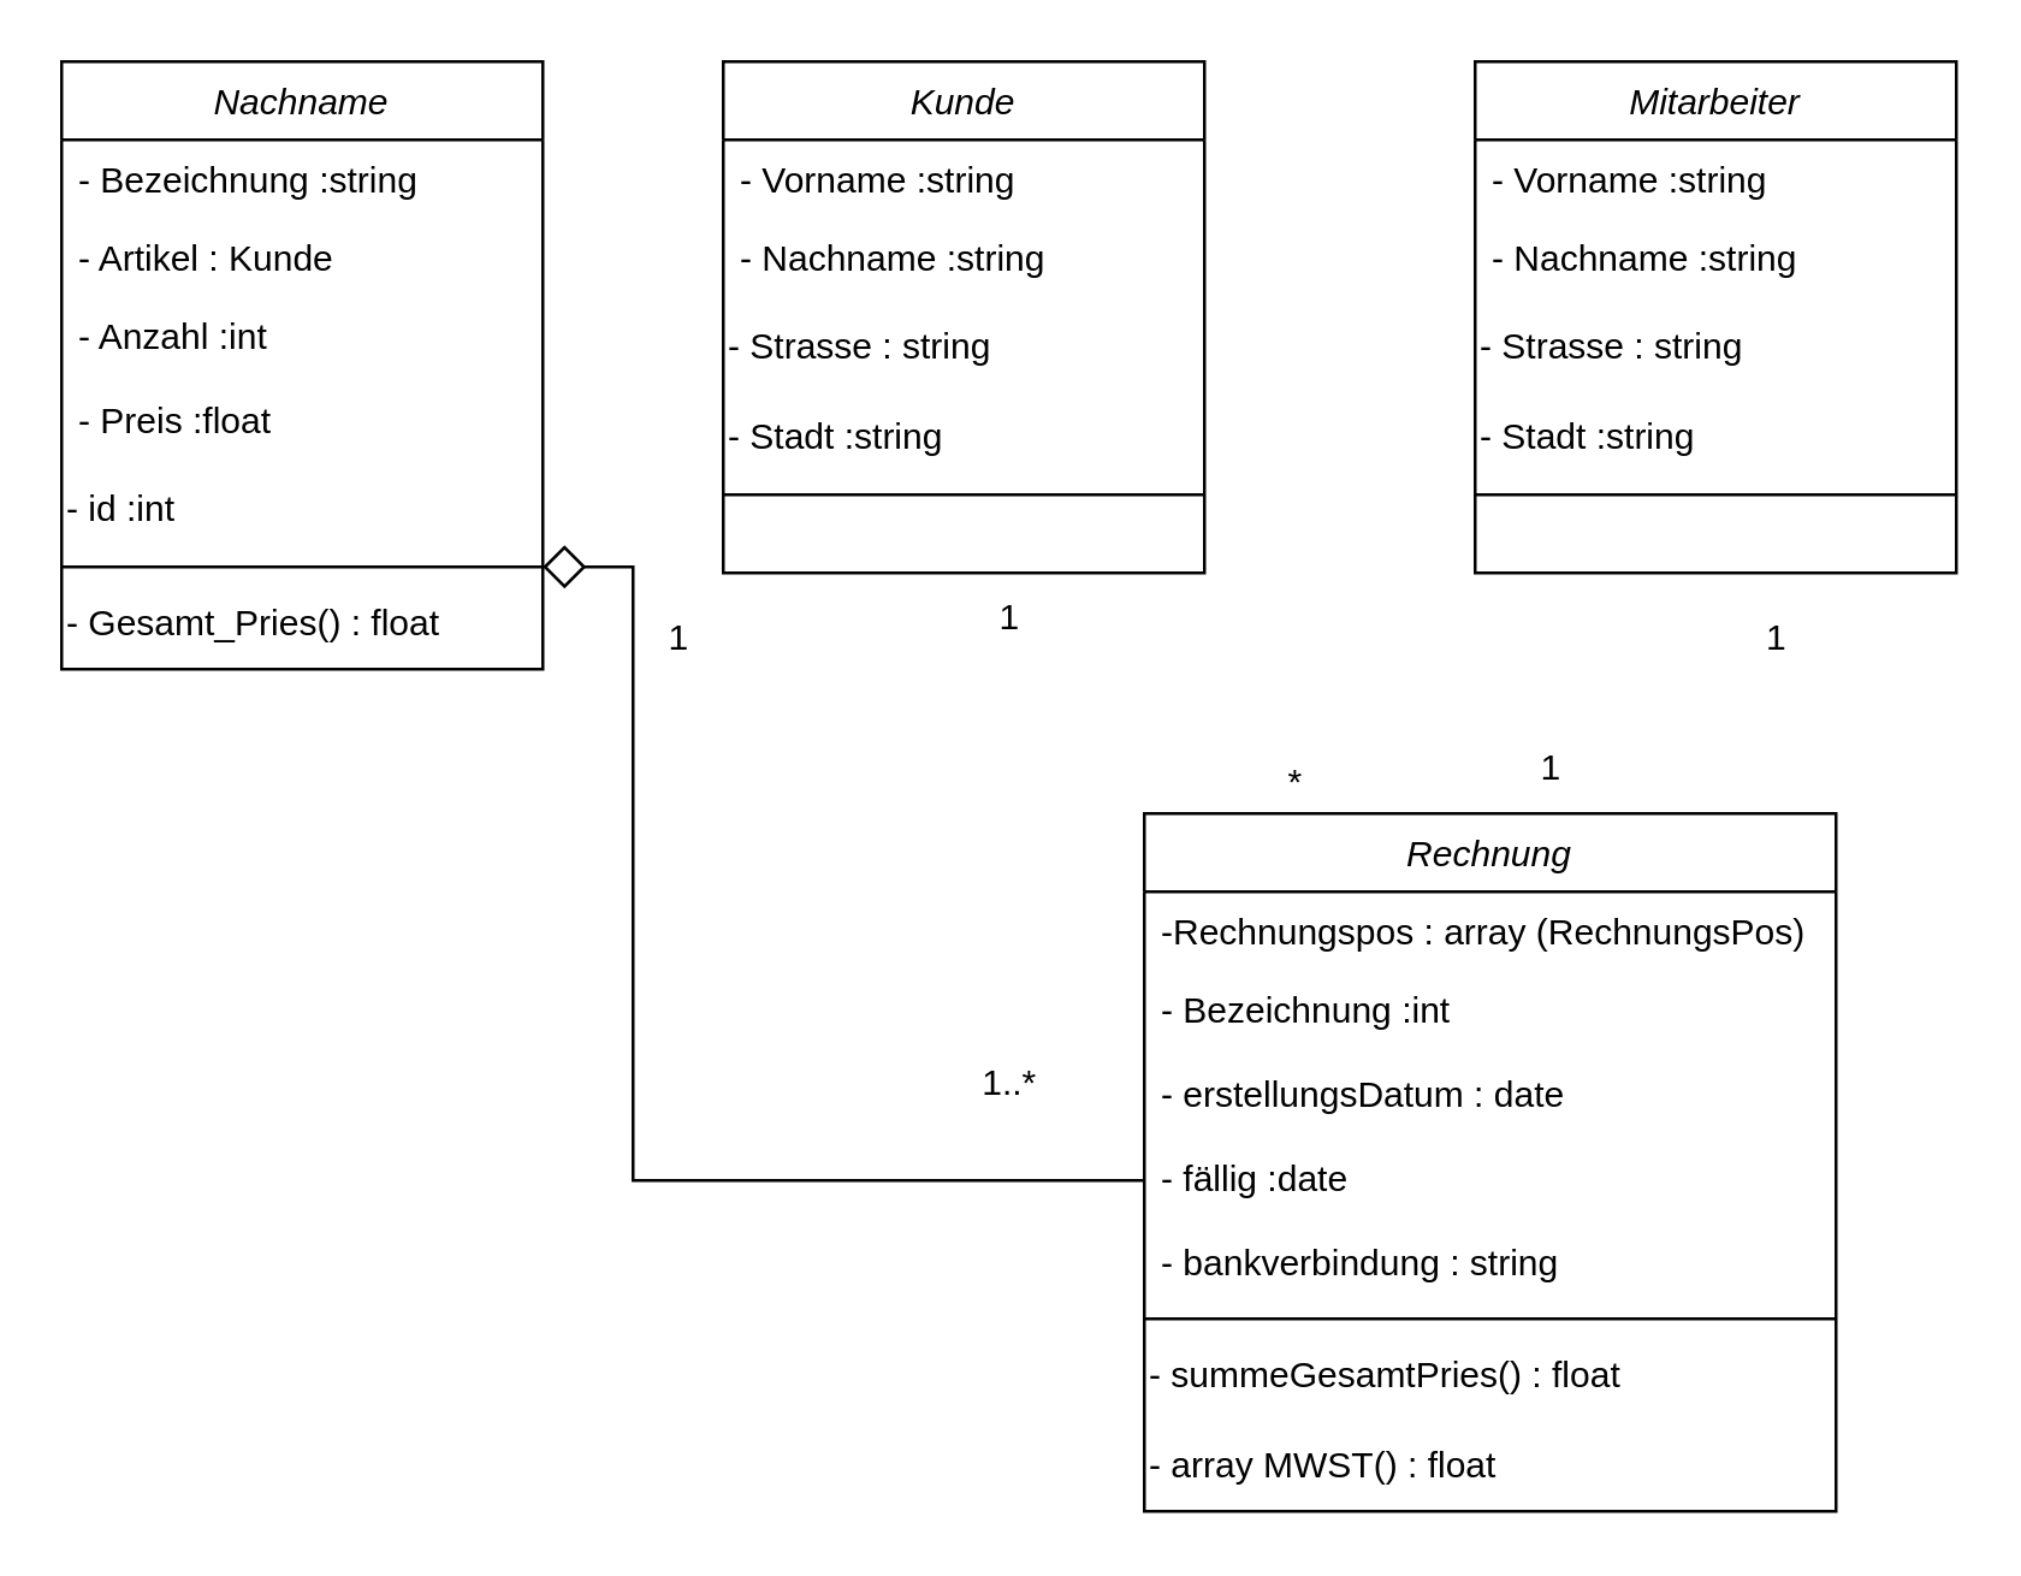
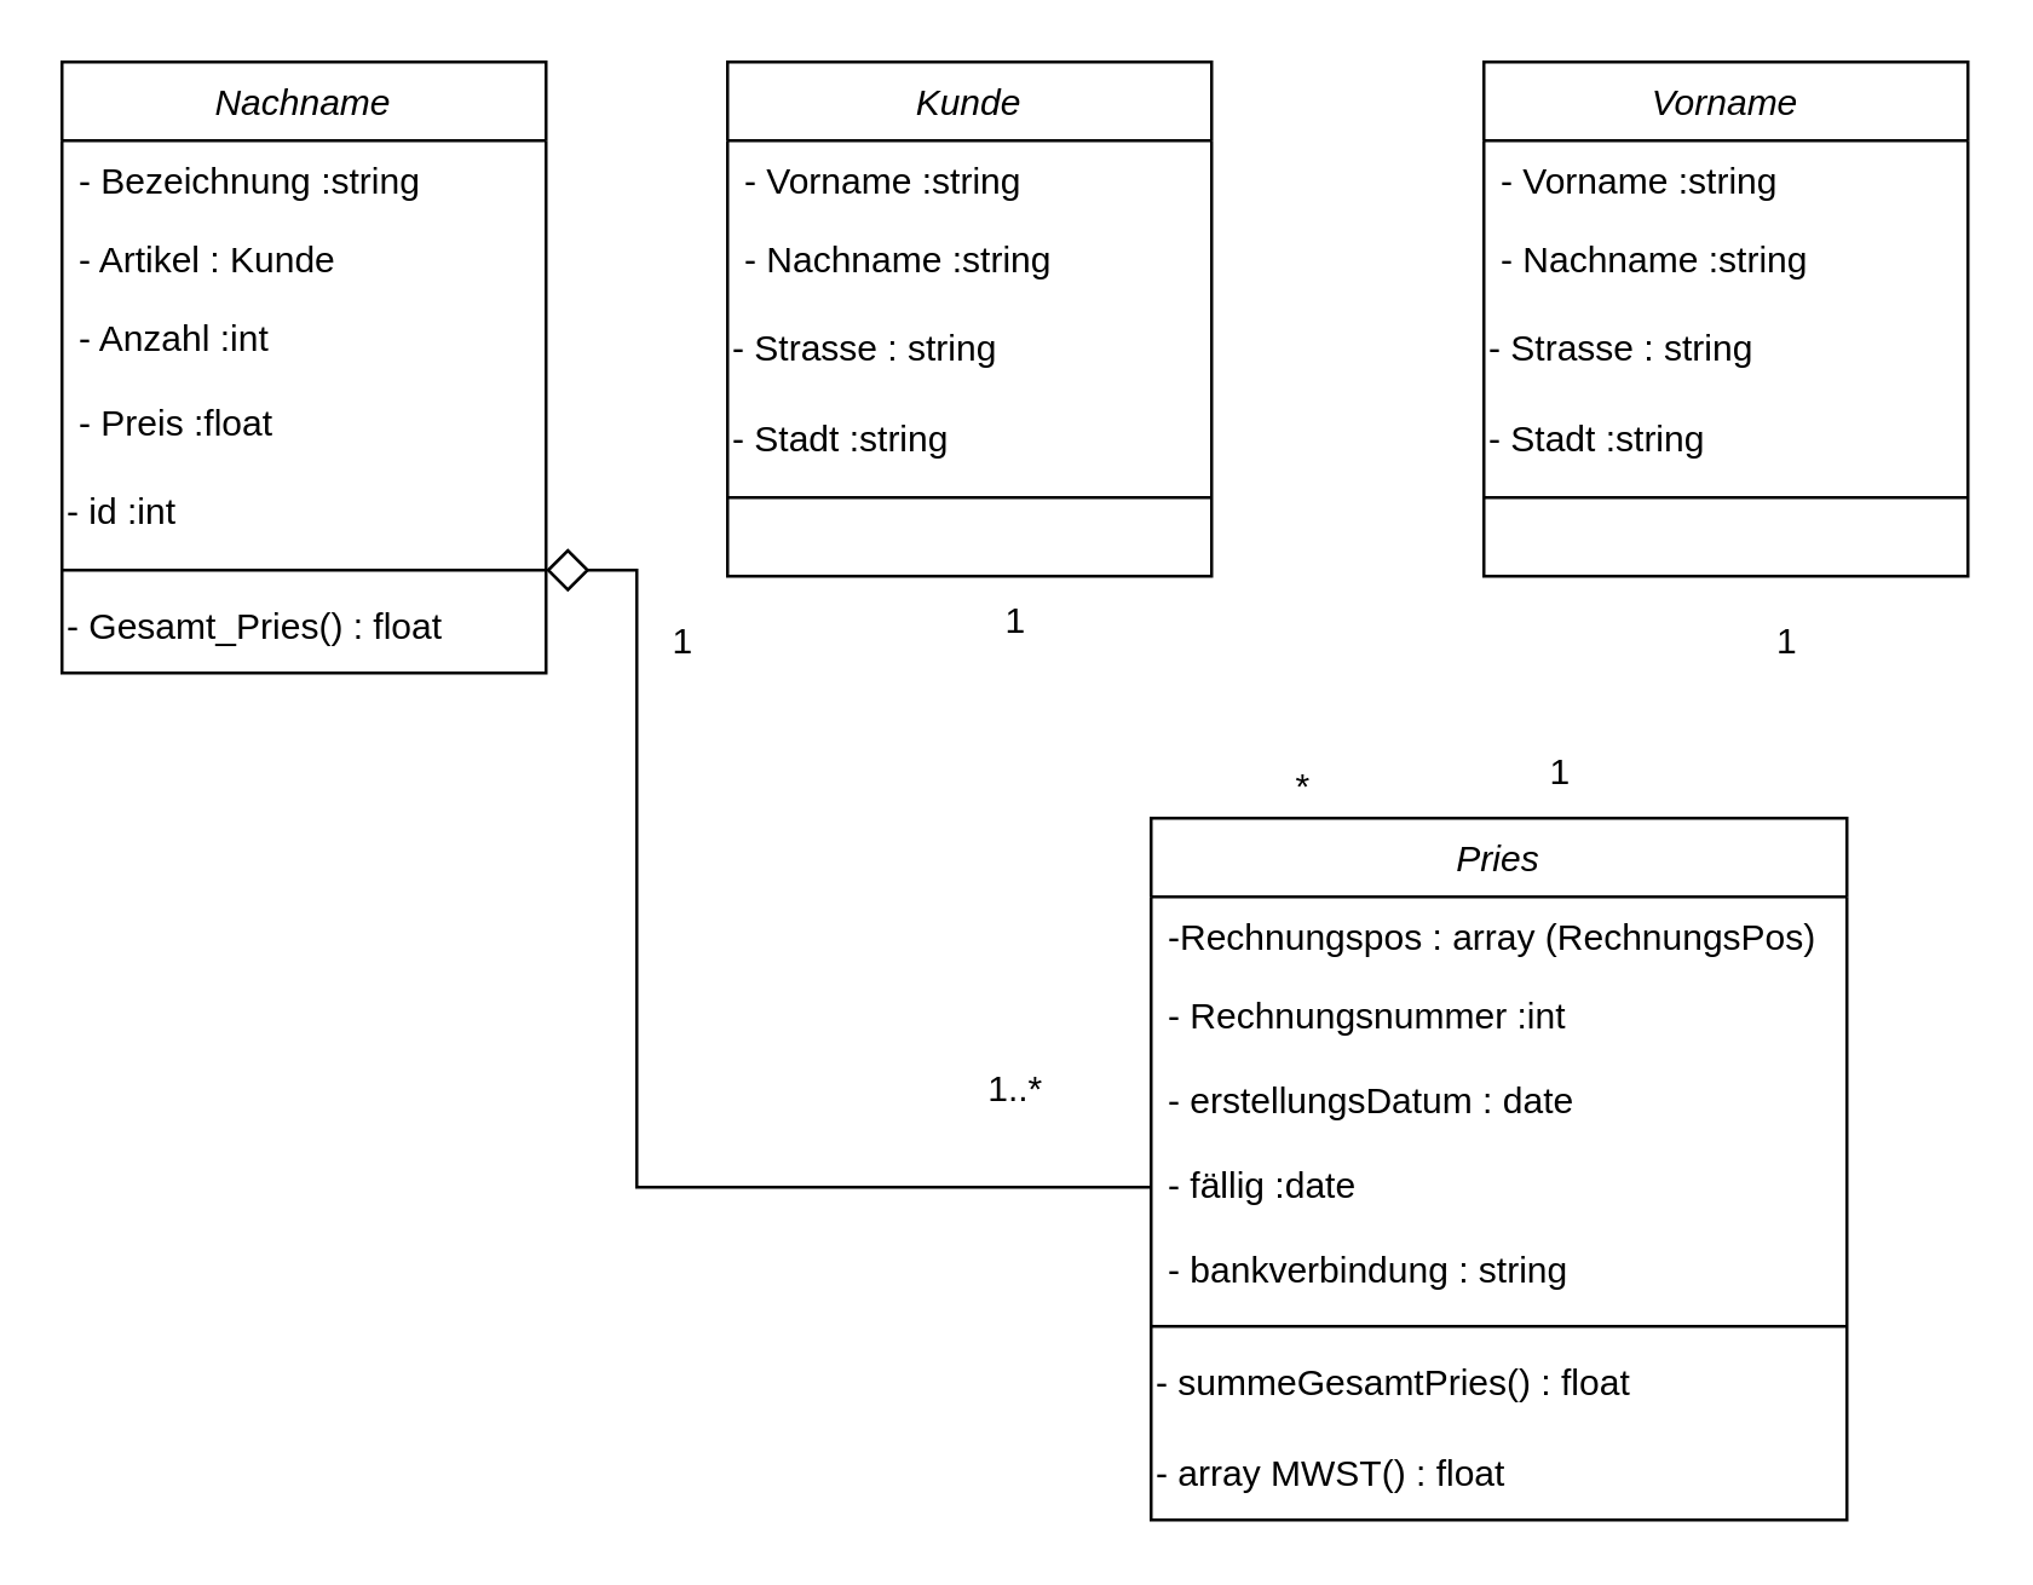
- <mxCell id="8" value="Mitarbeiter" style="swimlane;fontStyle=2;align=center;verticalAlign=top;childLayout=stackLayout;horizontal=1;startSize=26;horizontalStack=0;resizeParent=1;resizeLast=0;collapsible=1;marginBottom=0;rounded=0;shadow=0;strokeWidth=1;" parent="1" vertex="1"><mxGeometry x="490" y="20" width="160" height="170" as="geometry"><mxRectangle x="220" y="120" width="160" height="26" as="alternateBounds" /></mxGeometry></mxCell>
+ <mxCell id="8" value="Vorname" style="swimlane;fontStyle=2;align=center;verticalAlign=top;childLayout=stackLayout;horizontal=1;startSize=26;horizontalStack=0;resizeParent=1;resizeLast=0;collapsible=1;marginBottom=0;rounded=0;shadow=0;strokeWidth=1;" parent="1" vertex="1"><mxGeometry x="490" y="20" width="160" height="170" as="geometry"><mxRectangle x="220" y="120" width="160" height="26" as="alternateBounds" /></mxGeometry></mxCell>
- <mxCell id="22" value="Rechnung" style="swimlane;fontStyle=2;align=center;verticalAlign=top;childLayout=stackLayout;horizontal=1;startSize=26;horizontalStack=0;resizeParent=1;resizeLast=0;collapsible=1;marginBottom=0;rounded=0;shadow=0;strokeWidth=1;" parent="1" vertex="1"><mxGeometry x="380" y="270" width="230" height="232" as="geometry"><mxRectangle x="220" y="120" width="160" height="26" as="alternateBounds" /></mxGeometry></mxCell>
+ <mxCell id="22" value="Pries" style="swimlane;fontStyle=2;align=center;verticalAlign=top;childLayout=stackLayout;horizontal=1;startSize=26;horizontalStack=0;resizeParent=1;resizeLast=0;collapsible=1;marginBottom=0;rounded=0;shadow=0;strokeWidth=1;" parent="1" vertex="1"><mxGeometry x="380" y="270" width="230" height="232" as="geometry"><mxRectangle x="220" y="120" width="160" height="26" as="alternateBounds" /></mxGeometry></mxCell>
- <mxCell id="24" value="- Bezeichnung :int" style="text;align=left;verticalAlign=top;spacingLeft=4;spacingRight=4;overflow=hidden;rotatable=0;points=[[0,0.5],[1,0.5]];portConstraint=eastwest;rounded=0;shadow=0;html=0;" parent="22" vertex="1"><mxGeometry y="52" width="230" height="28" as="geometry" /></mxCell>
+ <mxCell id="24" value="- Rechnungsnummer :int" style="text;align=left;verticalAlign=top;spacingLeft=4;spacingRight=4;overflow=hidden;rotatable=0;points=[[0,0.5],[1,0.5]];portConstraint=eastwest;rounded=0;shadow=0;html=0;" parent="22" vertex="1"><mxGeometry y="52" width="230" height="28" as="geometry" /></mxCell>
